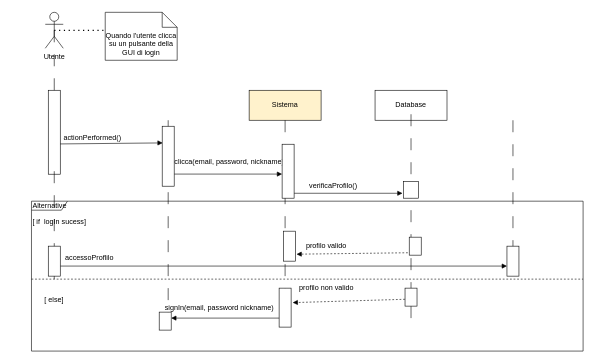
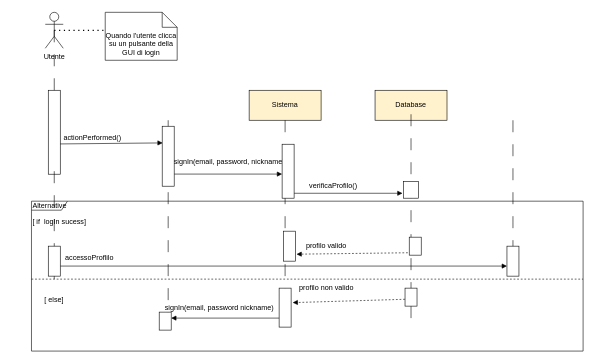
- <mxCell id="3" value="Database" style="rounded=0;whiteSpace=wrap;html=1;" vertex="1" parent="1"><mxGeometry x="625" y="150" width="120" height="50" as="geometry" /></mxCell>
+ <mxCell id="3" value="Database" style="rounded=0;whiteSpace=wrap;html=1;fillColor=#fff2cc;" vertex="1" parent="1"><mxGeometry x="625" y="150" width="120" height="50" as="geometry" /></mxCell>
- <mxCell id="30" value="&amp;nbsp; &amp;nbsp; &amp;nbsp; &amp;nbsp; &amp;nbsp; &amp;nbsp; &amp;nbsp; &amp;nbsp; &amp;nbsp; &amp;nbsp; &amp;nbsp; &amp;nbsp; &amp;nbsp;clicca(email, password, nickname)" style="text;html=1;align=center;verticalAlign=middle;resizable=0;points=[];autosize=1;" vertex="1" parent="1"><mxGeometry x="200" y="260" width="280" height="20" as="geometry" /></mxCell>
+ <mxCell id="30" value="&amp;nbsp; &amp;nbsp; &amp;nbsp; &amp;nbsp; &amp;nbsp; &amp;nbsp; &amp;nbsp; &amp;nbsp; &amp;nbsp; &amp;nbsp; &amp;nbsp; &amp;nbsp; &amp;nbsp;signIn(email, password, nickname)" style="text;html=1;align=center;verticalAlign=middle;resizable=0;points=[];autosize=1;" vertex="1" parent="1"><mxGeometry x="200" y="260" width="280" height="20" as="geometry" /></mxCell>
